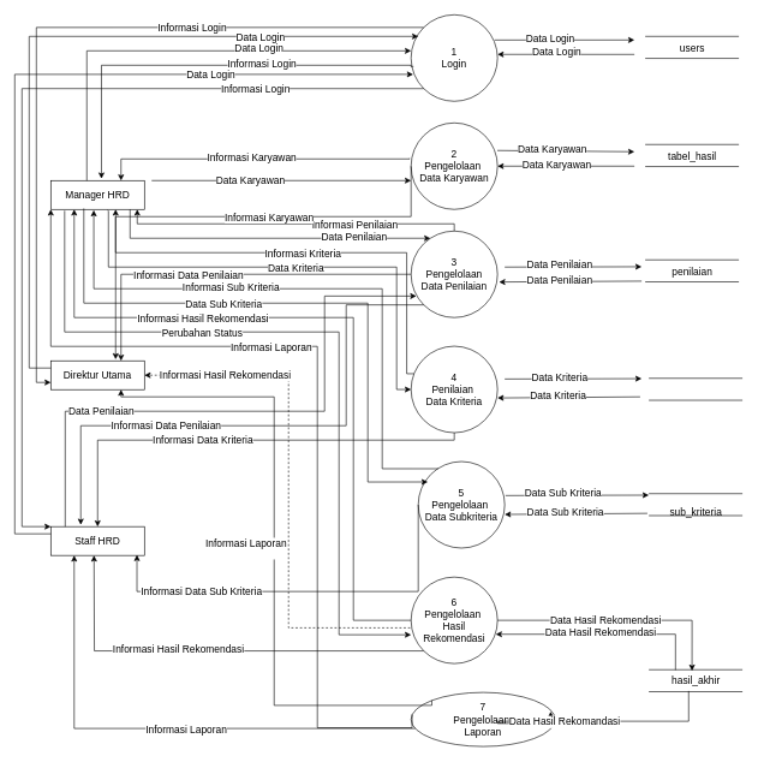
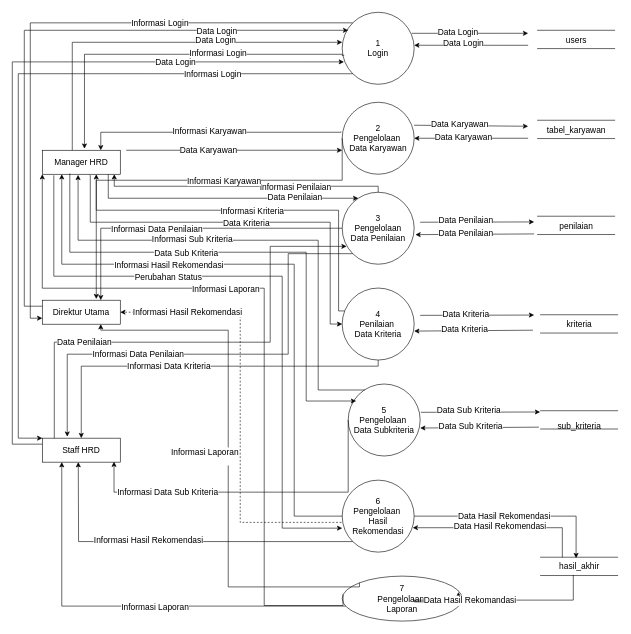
- <mxCell id="14" value="&lt;font style=&quot;font-size: 14px;&quot;&gt;tabel_hasil&lt;/font&gt;" style="text;html=1;align=center;verticalAlign=middle;resizable=0;points=[];autosize=1;strokeColor=none;fillColor=none;" parent="1" vertex="1"><mxGeometry x="900" y="200.5" width="120" height="30" as="geometry" /></mxCell>
+ <mxCell id="14" value="&lt;font style=&quot;font-size: 14px;&quot;&gt;tabel_karyawan&lt;/font&gt;" style="text;html=1;align=center;verticalAlign=middle;resizable=0;points=[];autosize=1;strokeColor=none;fillColor=none;" parent="1" vertex="1"><mxGeometry x="900" y="200.5" width="120" height="30" as="geometry" /></mxCell>
+ <mxCell id="20" value="&lt;font style=&quot;font-size: 14px;&quot;&gt;kriteria&lt;/font&gt;" style="text;html=1;align=center;verticalAlign=middle;resizable=0;points=[];autosize=1;strokeColor=none;fillColor=none;" parent="1" vertex="1"><mxGeometry x="930" y="524.75" width="70" height="30" as="geometry" /></mxCell>
